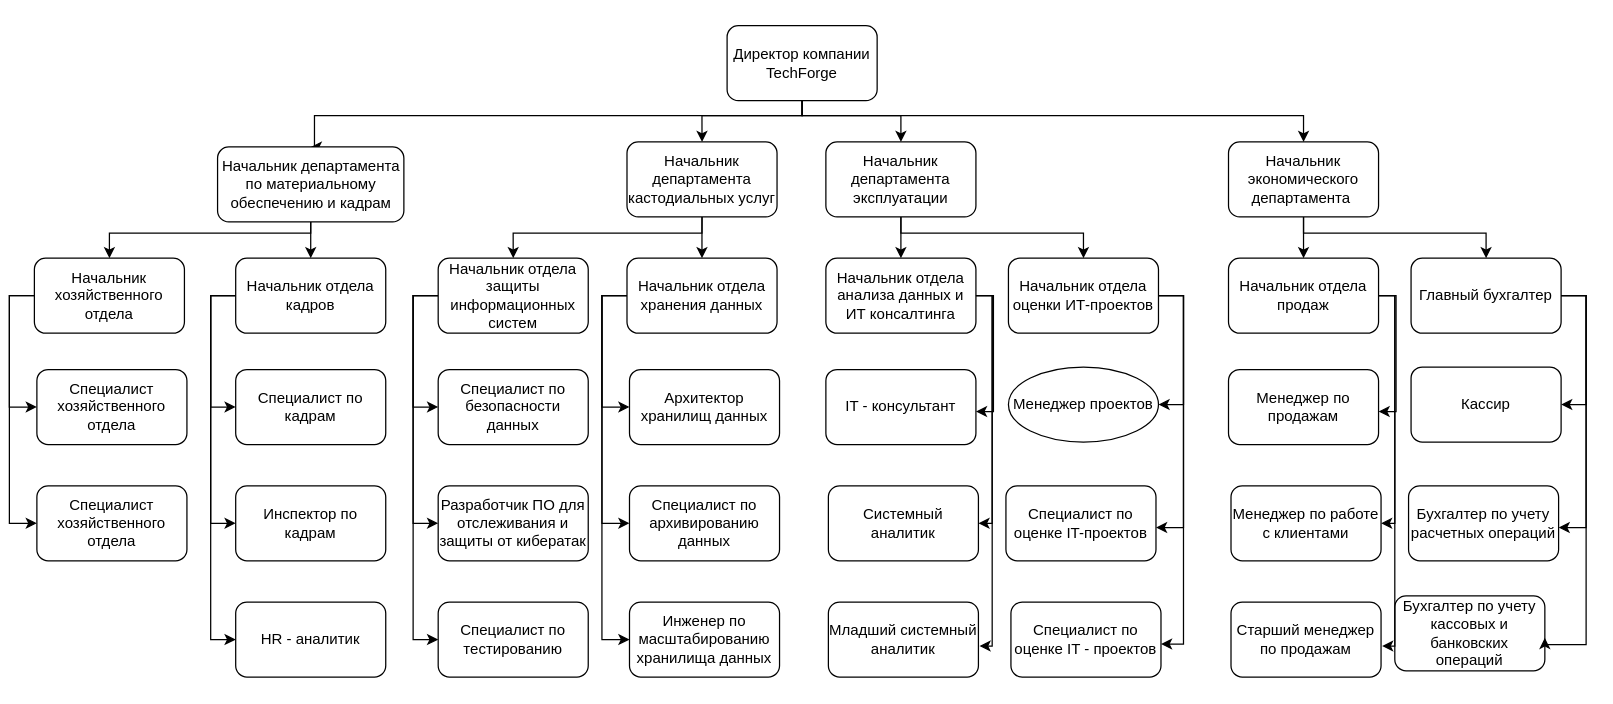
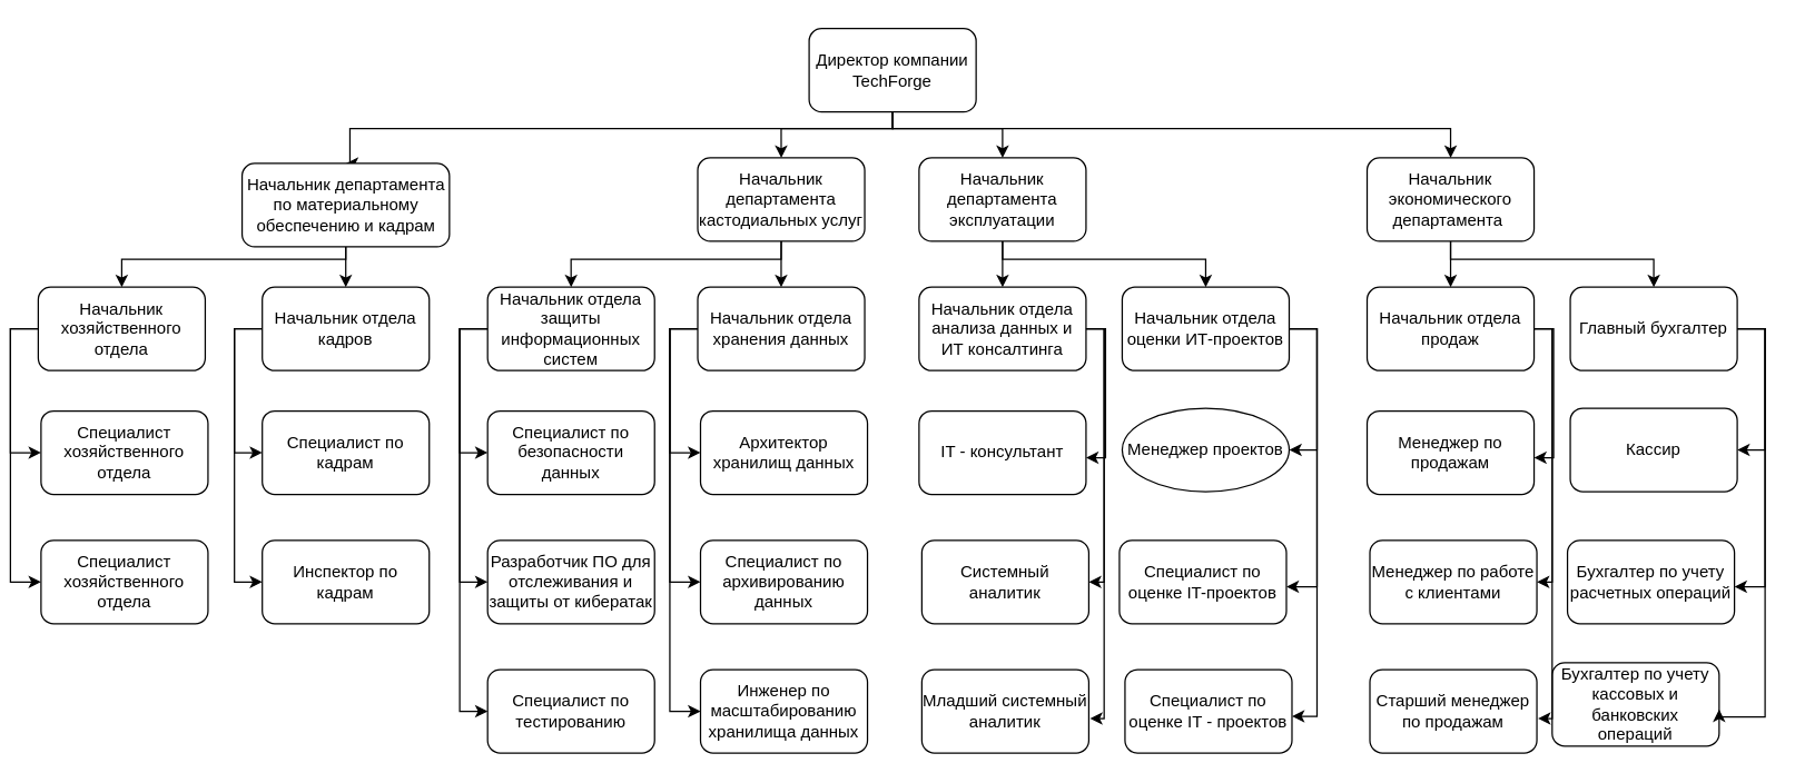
- <mxCell id="46" style="edgeStyle=orthogonalEdgeStyle;rounded=0;orthogonalLoop=1;jettySize=auto;html=1;exitX=0;exitY=0.5;exitDx=0;exitDy=0;entryX=0;entryY=0.5;entryDx=0;entryDy=0;" edge="1" parent="1" source="47" target="53"><mxGeometry relative="1" as="geometry" /></mxCell>
- <mxCell id="53" value="HR - аналитик" style="rounded=1;whiteSpace=wrap;html=1;" vertex="1" parent="1"><mxGeometry x="181" y="481" width="120" height="60" as="geometry" /></mxCell>
